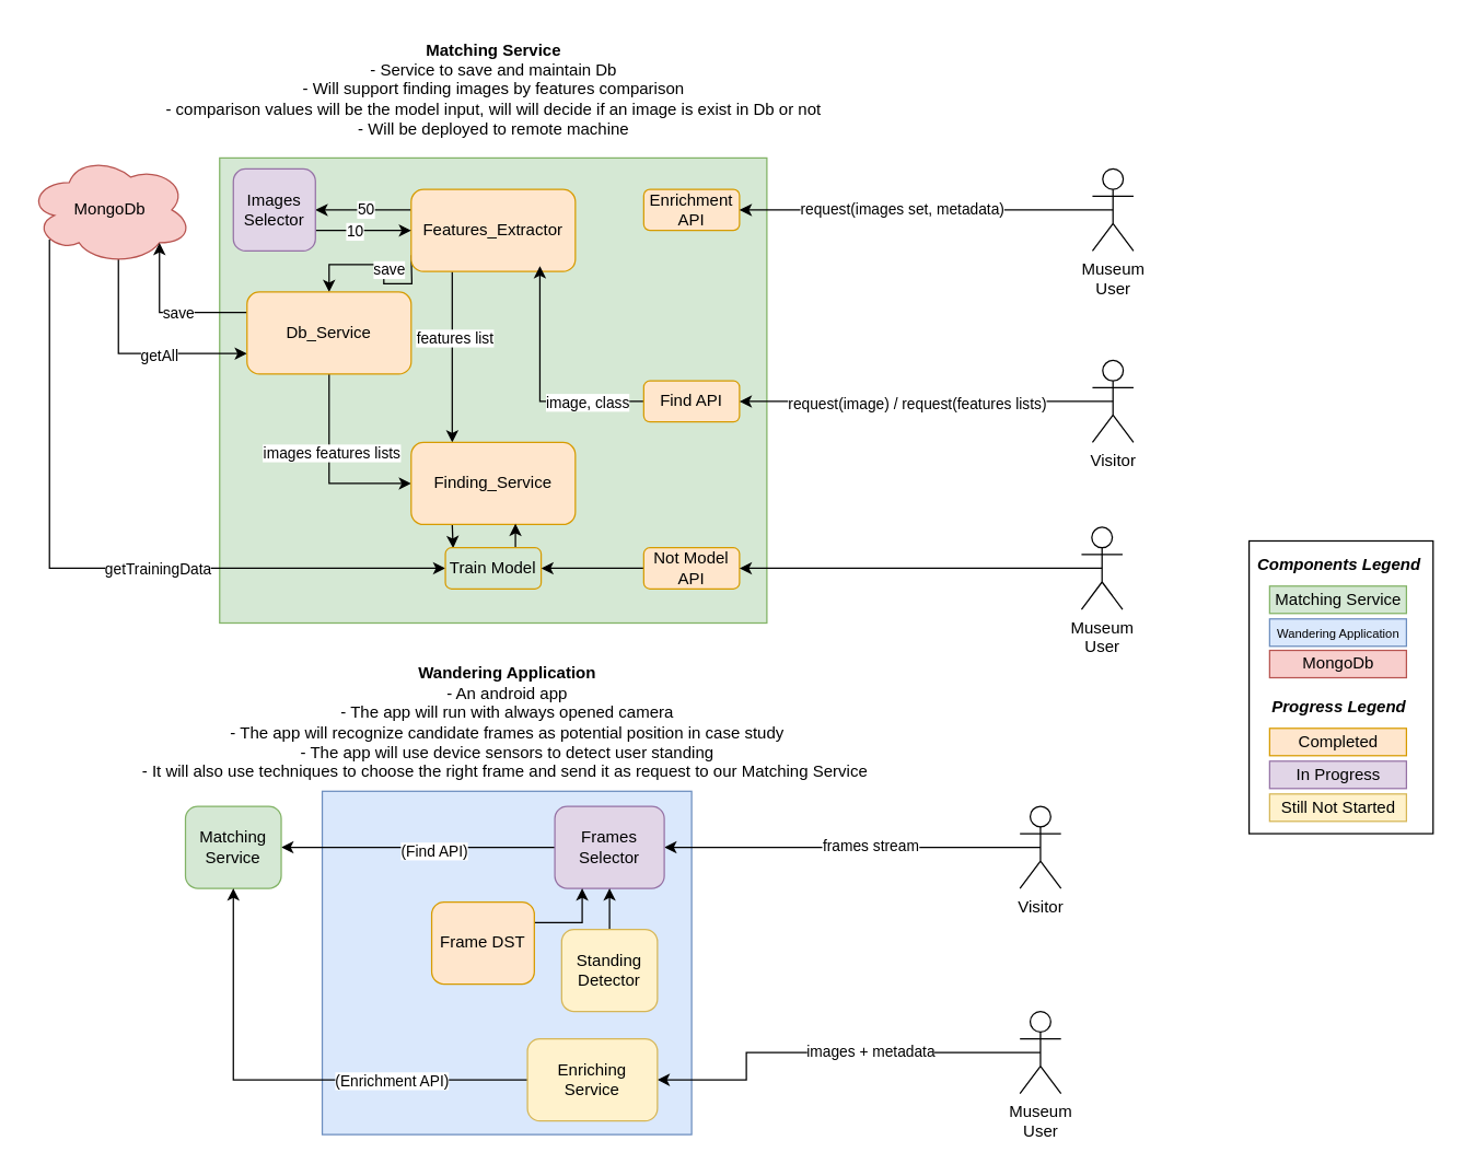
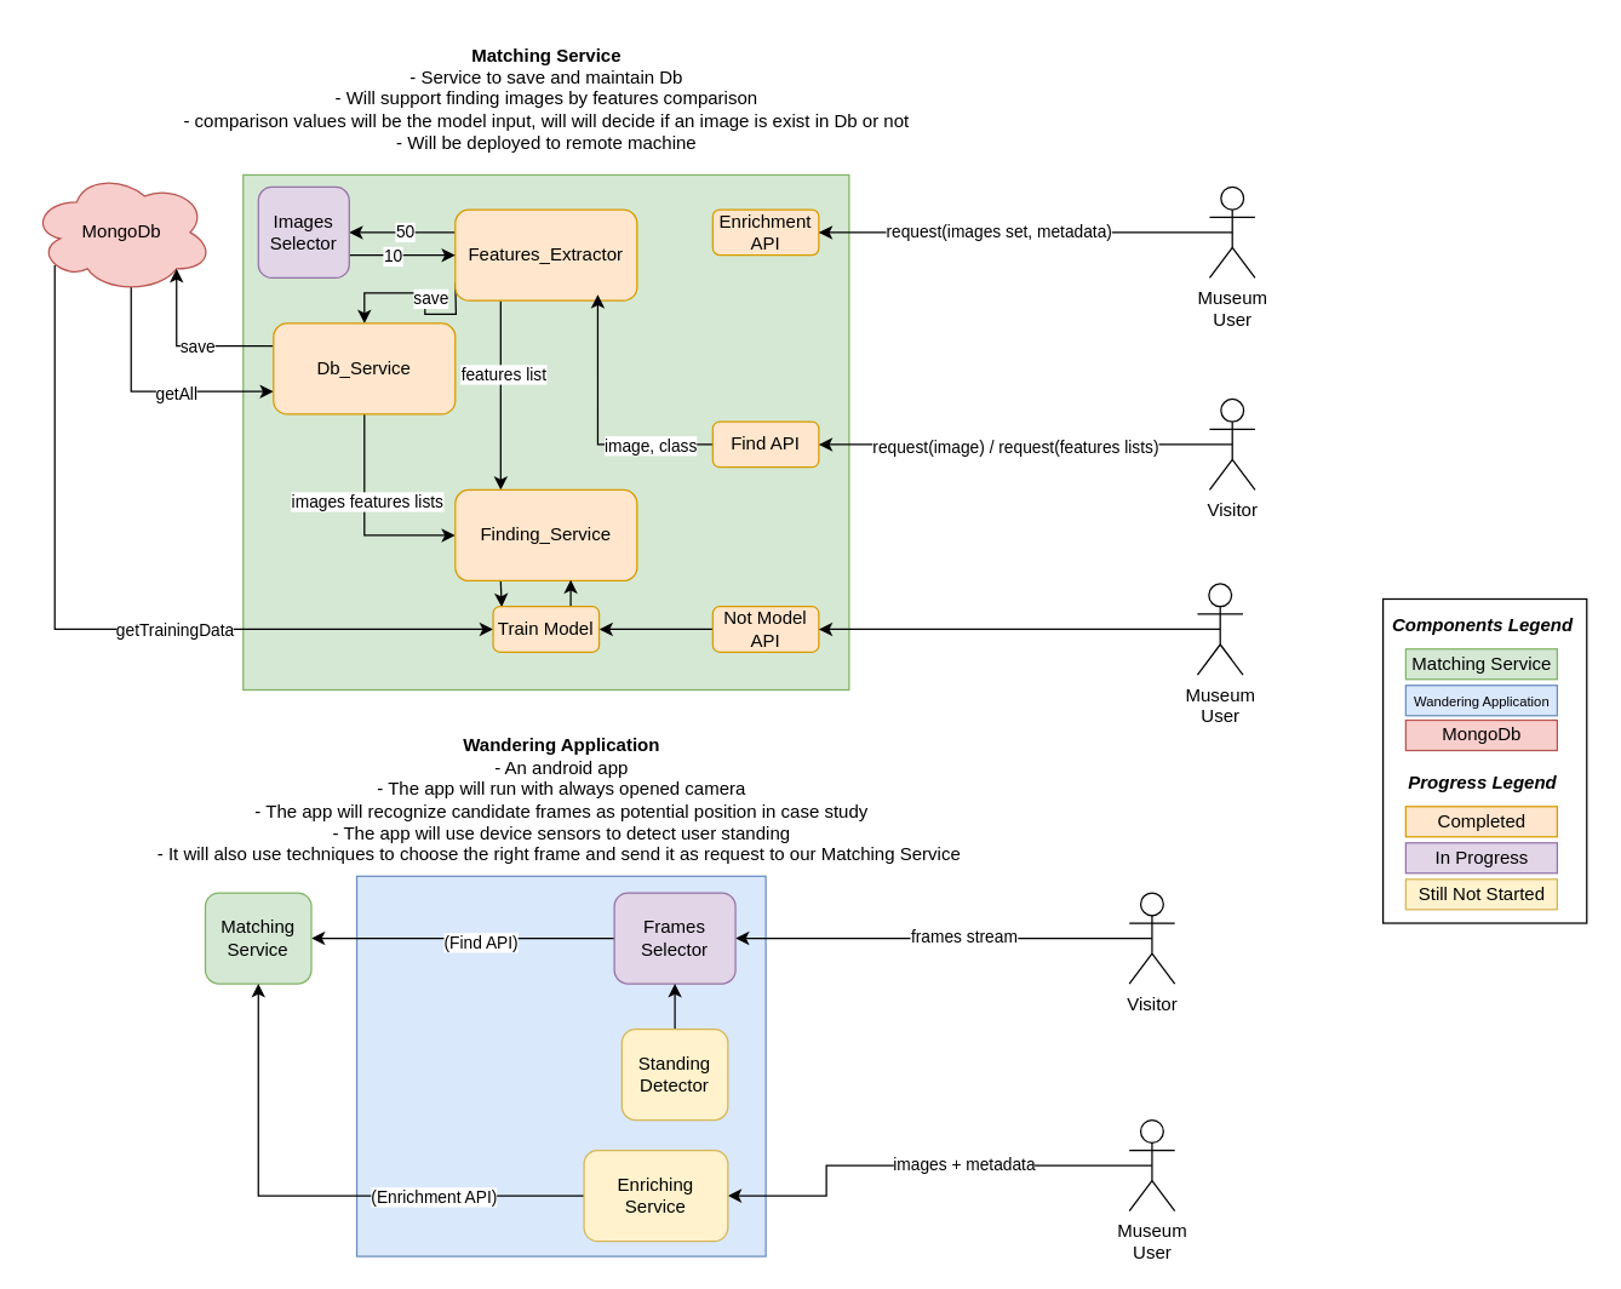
- <mxCell id="39" value="Train Model" style="rounded=1;whiteSpace=wrap;html=1;fillColor=#d5e8d4;strokeColor=#d79b00;" parent="1" vertex="1"><mxGeometry x="325" y="400" width="70" height="30" as="geometry" /></mxCell>
+ <mxCell id="39" value="Train Model" style="rounded=1;whiteSpace=wrap;html=1;fillColor=#ffe6cc;strokeColor=#d79b00;" parent="1" vertex="1"><mxGeometry x="325" y="400" width="70" height="30" as="geometry" /></mxCell>
- <mxCell id="51" style="edgeStyle=orthogonalEdgeStyle;rounded=0;orthogonalLoop=1;jettySize=auto;html=1;exitX=1;exitY=0.25;exitDx=0;exitDy=0;entryX=0.25;entryY=1;entryDx=0;entryDy=0;" parent="1" source="52" target="47" edge="1"><mxGeometry relative="1" as="geometry" /></mxCell>
- <mxCell id="52" value="Frame DST" style="rounded=1;whiteSpace=wrap;html=1;fillColor=#ffe6cc;strokeColor=#d79b00;" parent="1" vertex="1"><mxGeometry x="315" y="659" width="75" height="60" as="geometry" /></mxCell>
